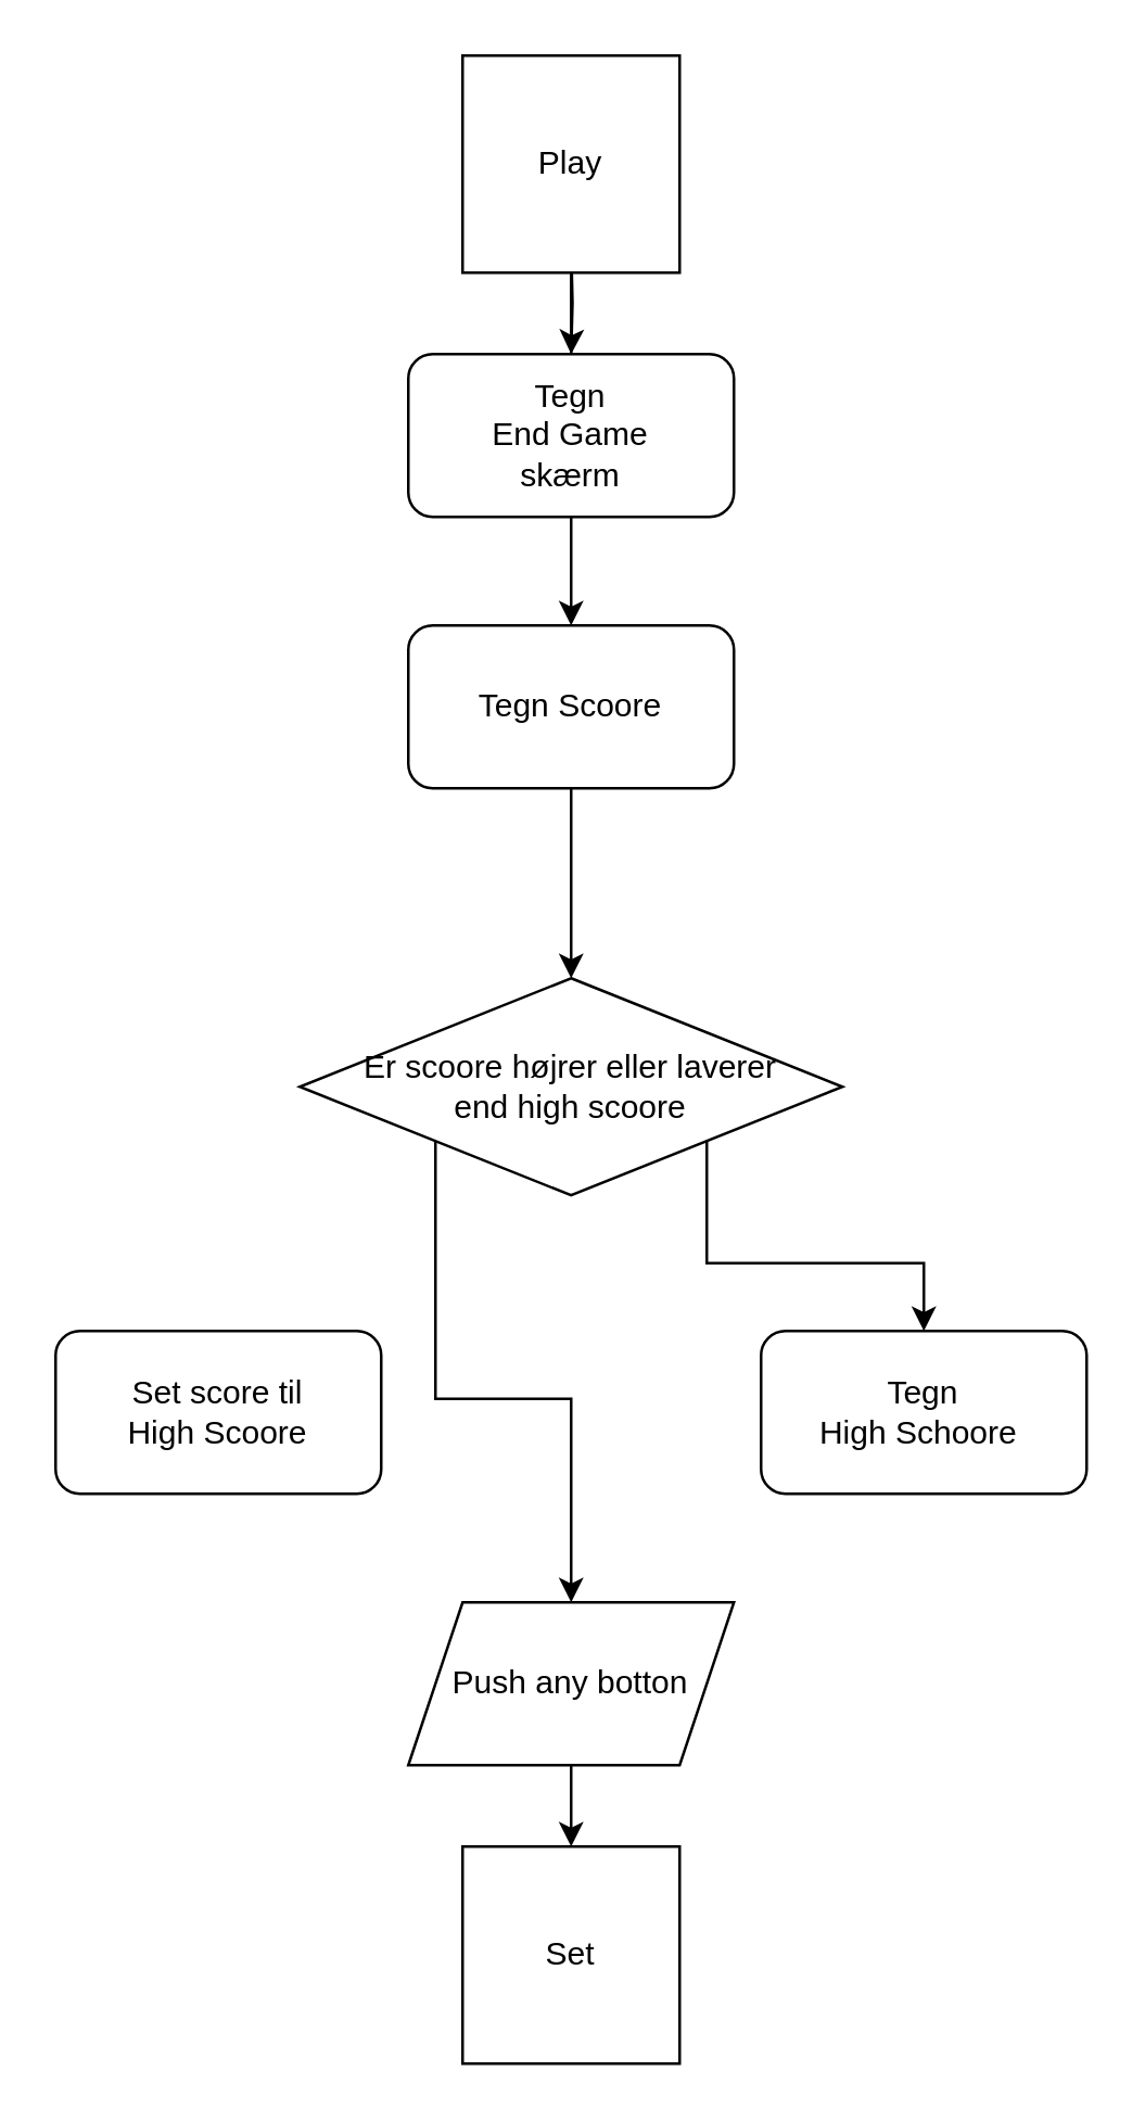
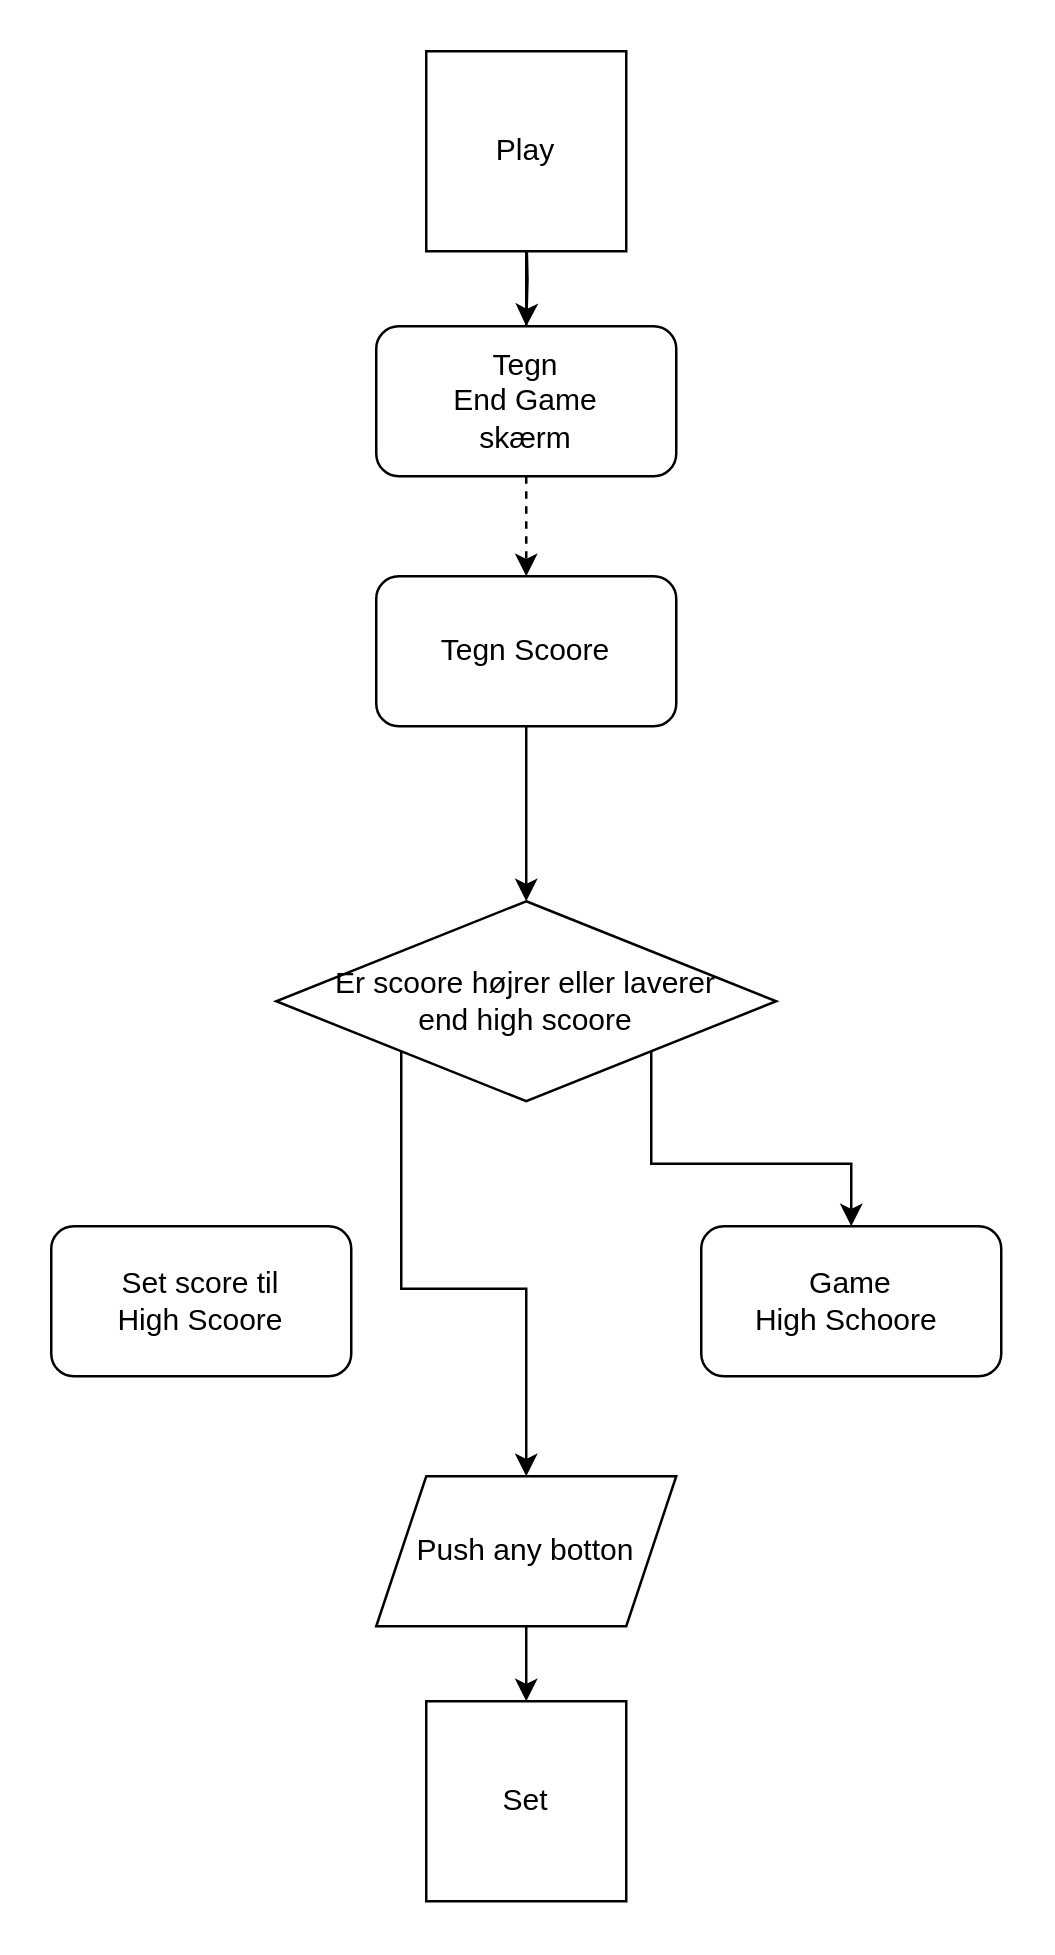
- <mxCell id="8" style="edgeStyle=orthogonalEdgeStyle;rounded=0;orthogonalLoop=1;jettySize=auto;html=1;exitX=0.5;exitY=1;exitDx=0;exitDy=0;entryX=0.5;entryY=0;entryDx=0;entryDy=0;" edge="1" parent="1" source="9" target="11"><mxGeometry relative="1" as="geometry" /></mxCell>
+ <mxCell id="8" style="edgeStyle=orthogonalEdgeStyle;rounded=0;orthogonalLoop=1;jettySize=auto;html=1;exitX=0.5;exitY=1;exitDx=0;exitDy=0;entryX=0.5;entryY=0;entryDx=0;entryDy=0;dashed=1;" edge="1" parent="1" source="9" target="11"><mxGeometry relative="1" as="geometry" /></mxCell>
- <mxCell id="6" value="Tegn &lt;br&gt;High Schoore&amp;nbsp;" style="rounded=1;whiteSpace=wrap;html=1;" vertex="1" parent="1"><mxGeometry x="280" y="490" width="120" height="60" as="geometry" /></mxCell>
+ <mxCell id="6" value="Game &lt;br&gt;High Schoore&amp;nbsp;" style="rounded=1;whiteSpace=wrap;html=1;" vertex="1" parent="1"><mxGeometry x="280" y="490" width="120" height="60" as="geometry" /></mxCell>
